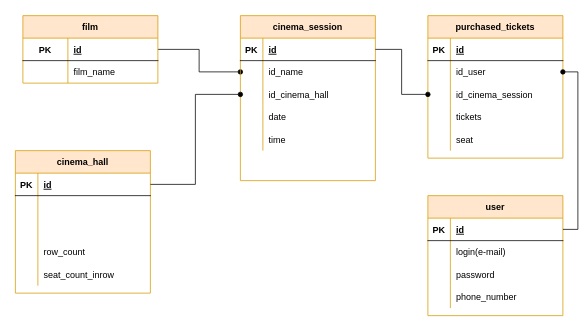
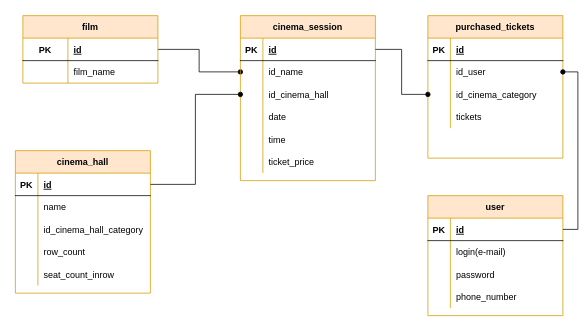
- <mxCell id="11" value="id_cinema_session" style="shape=partialRectangle;connectable=0;fillColor=none;top=0;left=0;bottom=0;right=0;align=left;spacingLeft=6;overflow=hidden;" parent="9" vertex="1"><mxGeometry x="30" width="150" height="30" as="geometry" /></mxCell>
+ <mxCell id="11" value="id_cinema_category" style="shape=partialRectangle;connectable=0;fillColor=none;top=0;left=0;bottom=0;right=0;align=left;spacingLeft=6;overflow=hidden;" parent="9" vertex="1"><mxGeometry x="30" width="150" height="30" as="geometry" /></mxCell>
- <mxCell id="17" value="seat" style="shape=partialRectangle;connectable=0;fillColor=none;top=0;left=0;bottom=0;right=0;align=left;spacingLeft=6;overflow=hidden;" parent="15" vertex="1"><mxGeometry x="30" width="150" height="30" as="geometry" /></mxCell>
+ <mxCell id="58" value="ticket_price" style="shape=partialRectangle;connectable=0;fillColor=none;top=0;left=0;bottom=0;right=0;align=left;spacingLeft=6;overflow=hidden;" parent="56" vertex="1"><mxGeometry x="30" width="150" height="30" as="geometry" /></mxCell>
+ <mxCell id="65" value="name" style="shape=partialRectangle;connectable=0;fillColor=none;top=0;left=0;bottom=0;right=0;align=left;spacingLeft=6;overflow=hidden;" parent="63" vertex="1"><mxGeometry x="30" width="150" height="30" as="geometry" /></mxCell>
+ <mxCell id="68" value="id_cinema_hall_category" style="shape=partialRectangle;connectable=0;fillColor=none;top=0;left=0;bottom=0;right=0;align=left;spacingLeft=6;overflow=hidden;" parent="66" vertex="1"><mxGeometry x="30" width="150" height="30" as="geometry" /></mxCell>
